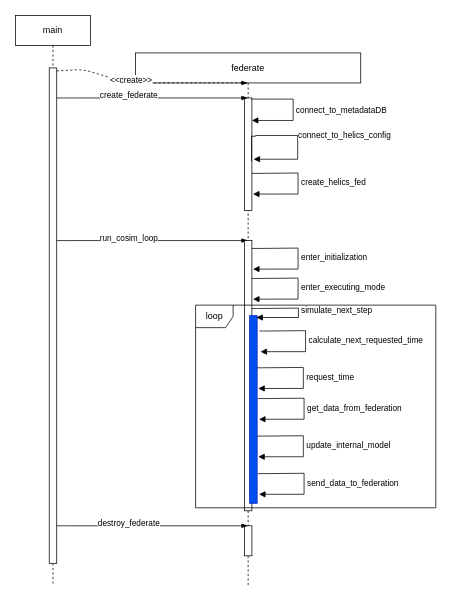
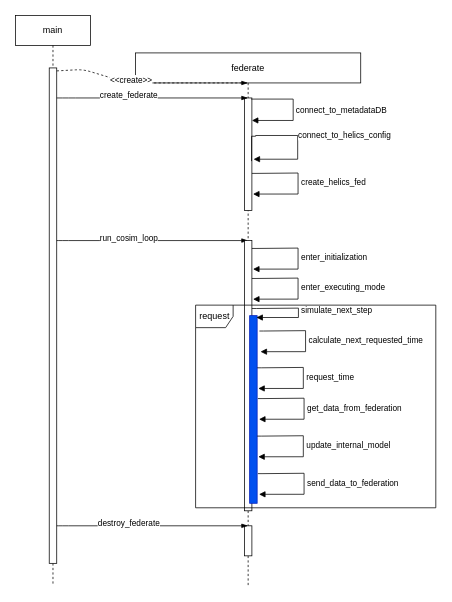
- <mxCell id="17" value="loop" style="shape=umlFrame;tabPosition=left;html=1;boundedLbl=1;labelInHeader=1;width=50;height=30;" parent="6" vertex="1"><mxGeometry x="80" y="336" width="320" height="270" as="geometry" /></mxCell>
+ <mxCell id="17" value="request" style="shape=umlFrame;tabPosition=left;html=1;boundedLbl=1;labelInHeader=1;width=50;height=30;" parent="6" vertex="1"><mxGeometry x="80" y="336" width="320" height="270" as="geometry" /></mxCell>
